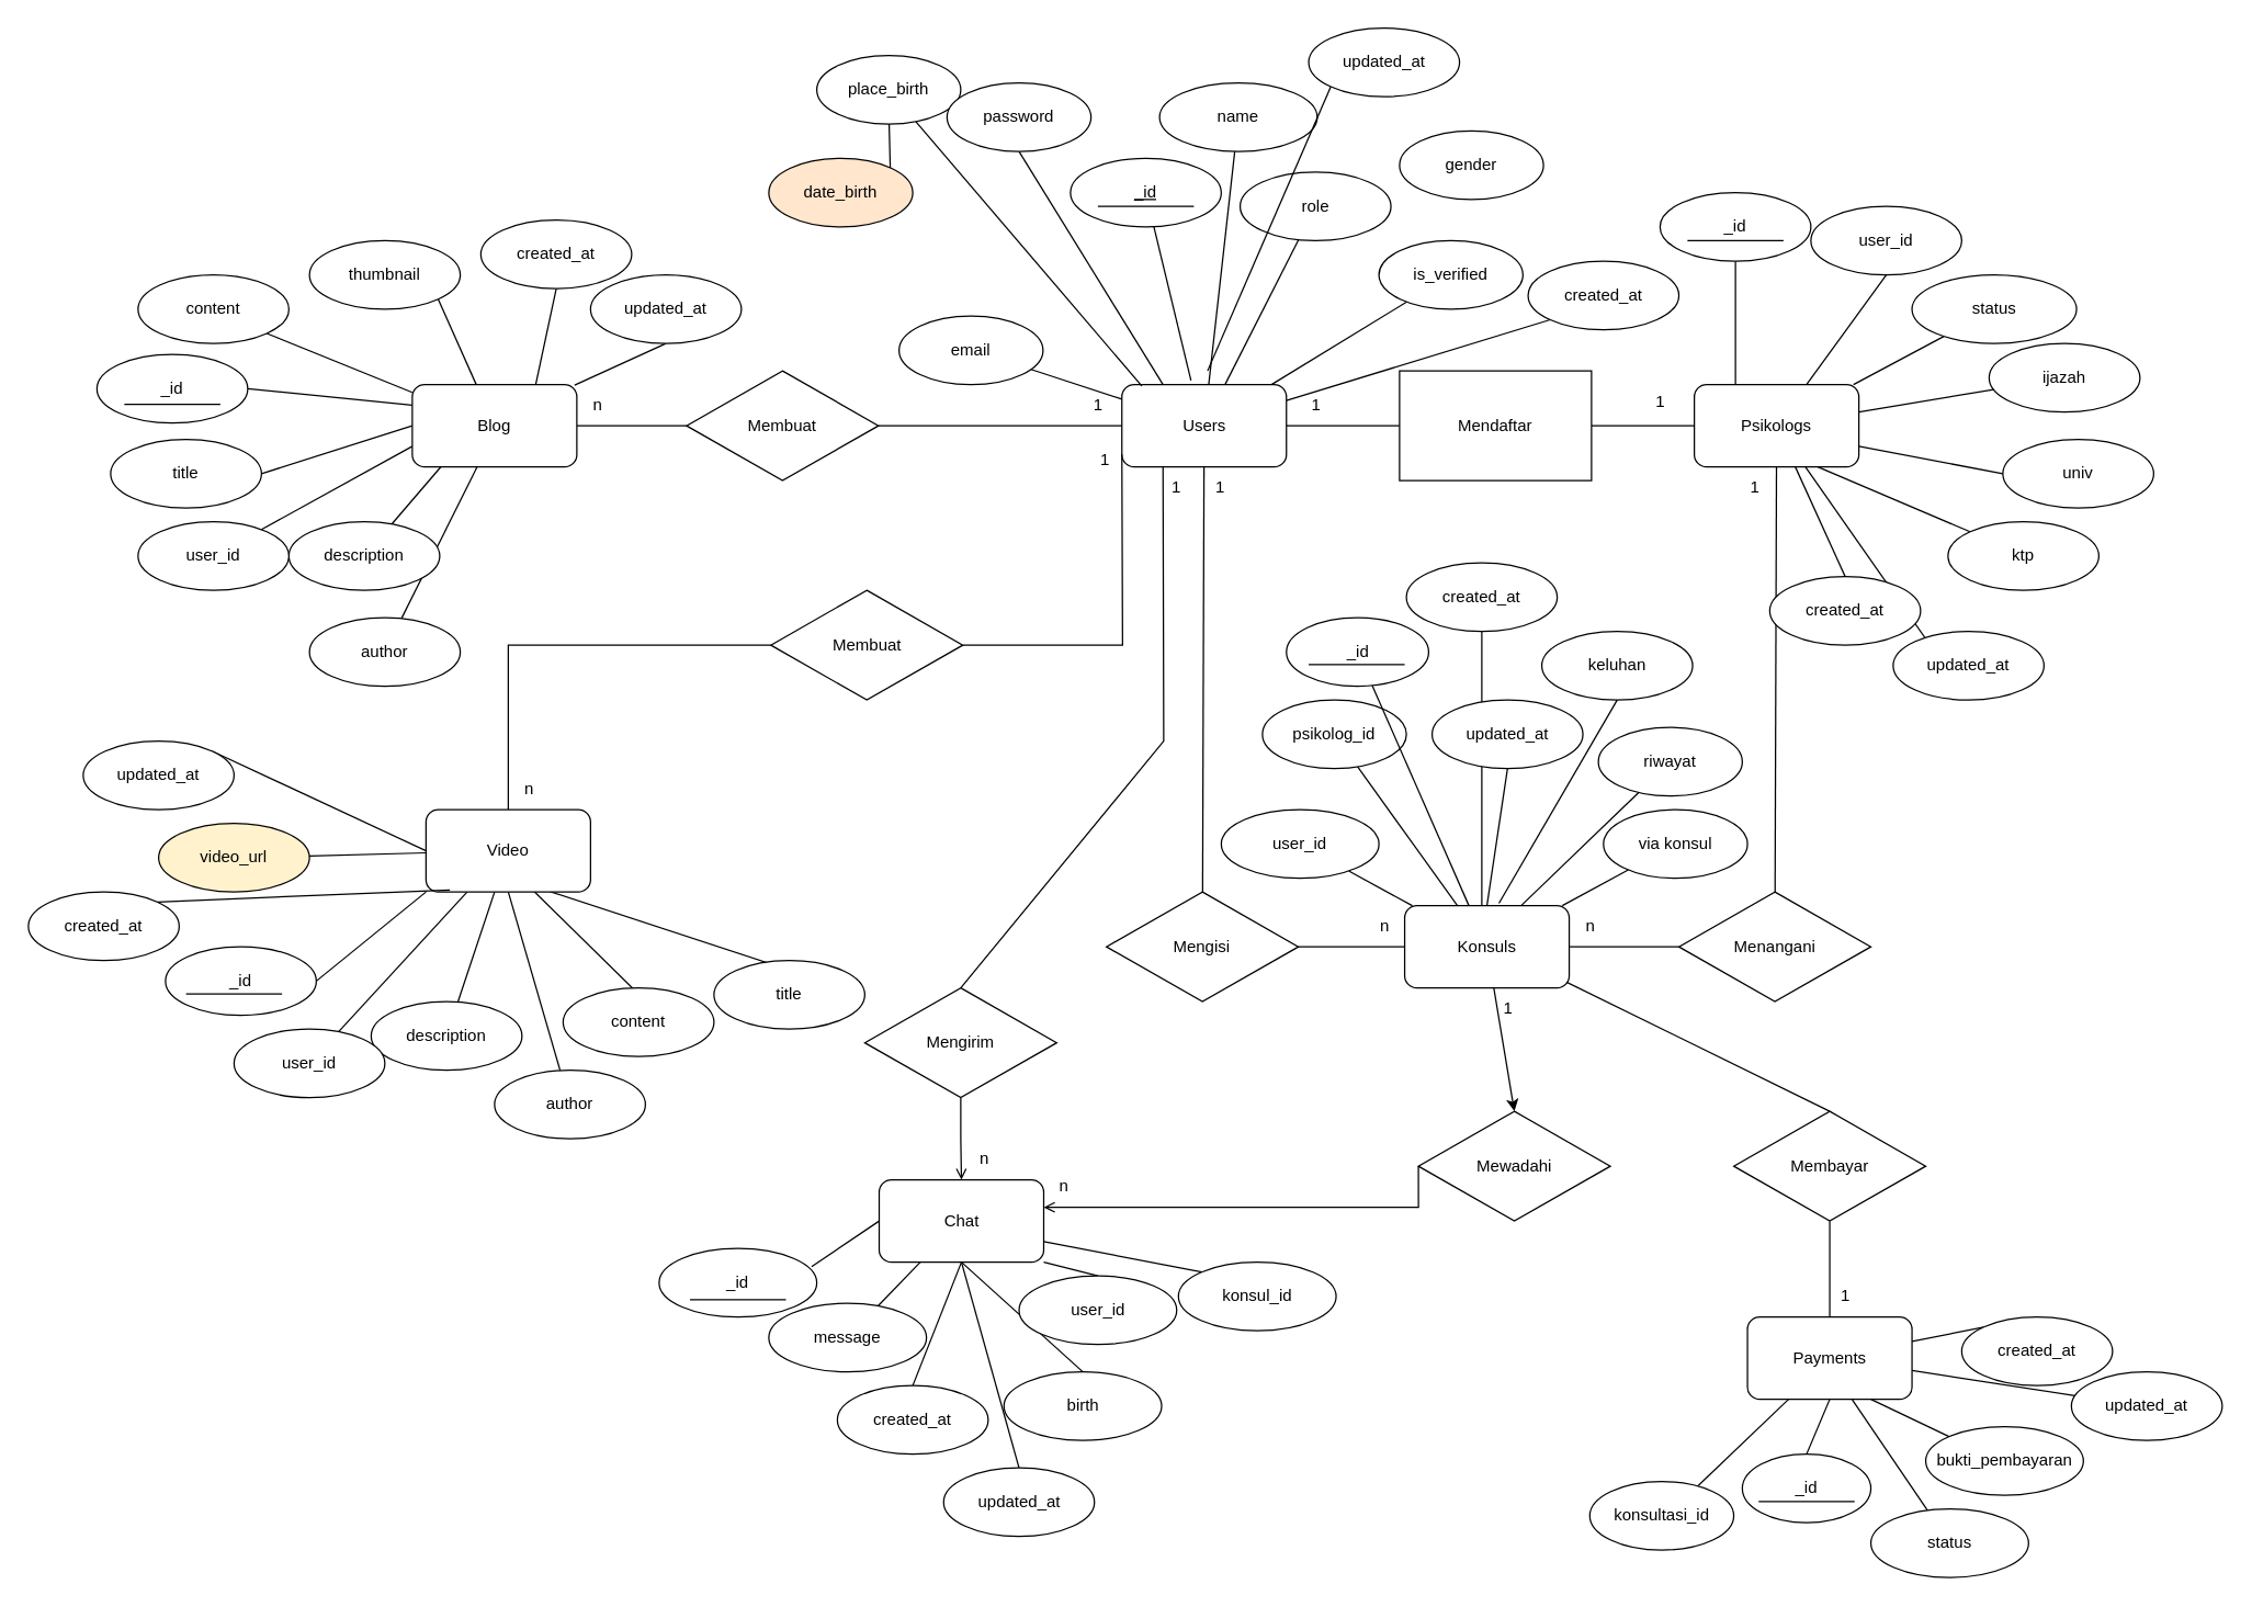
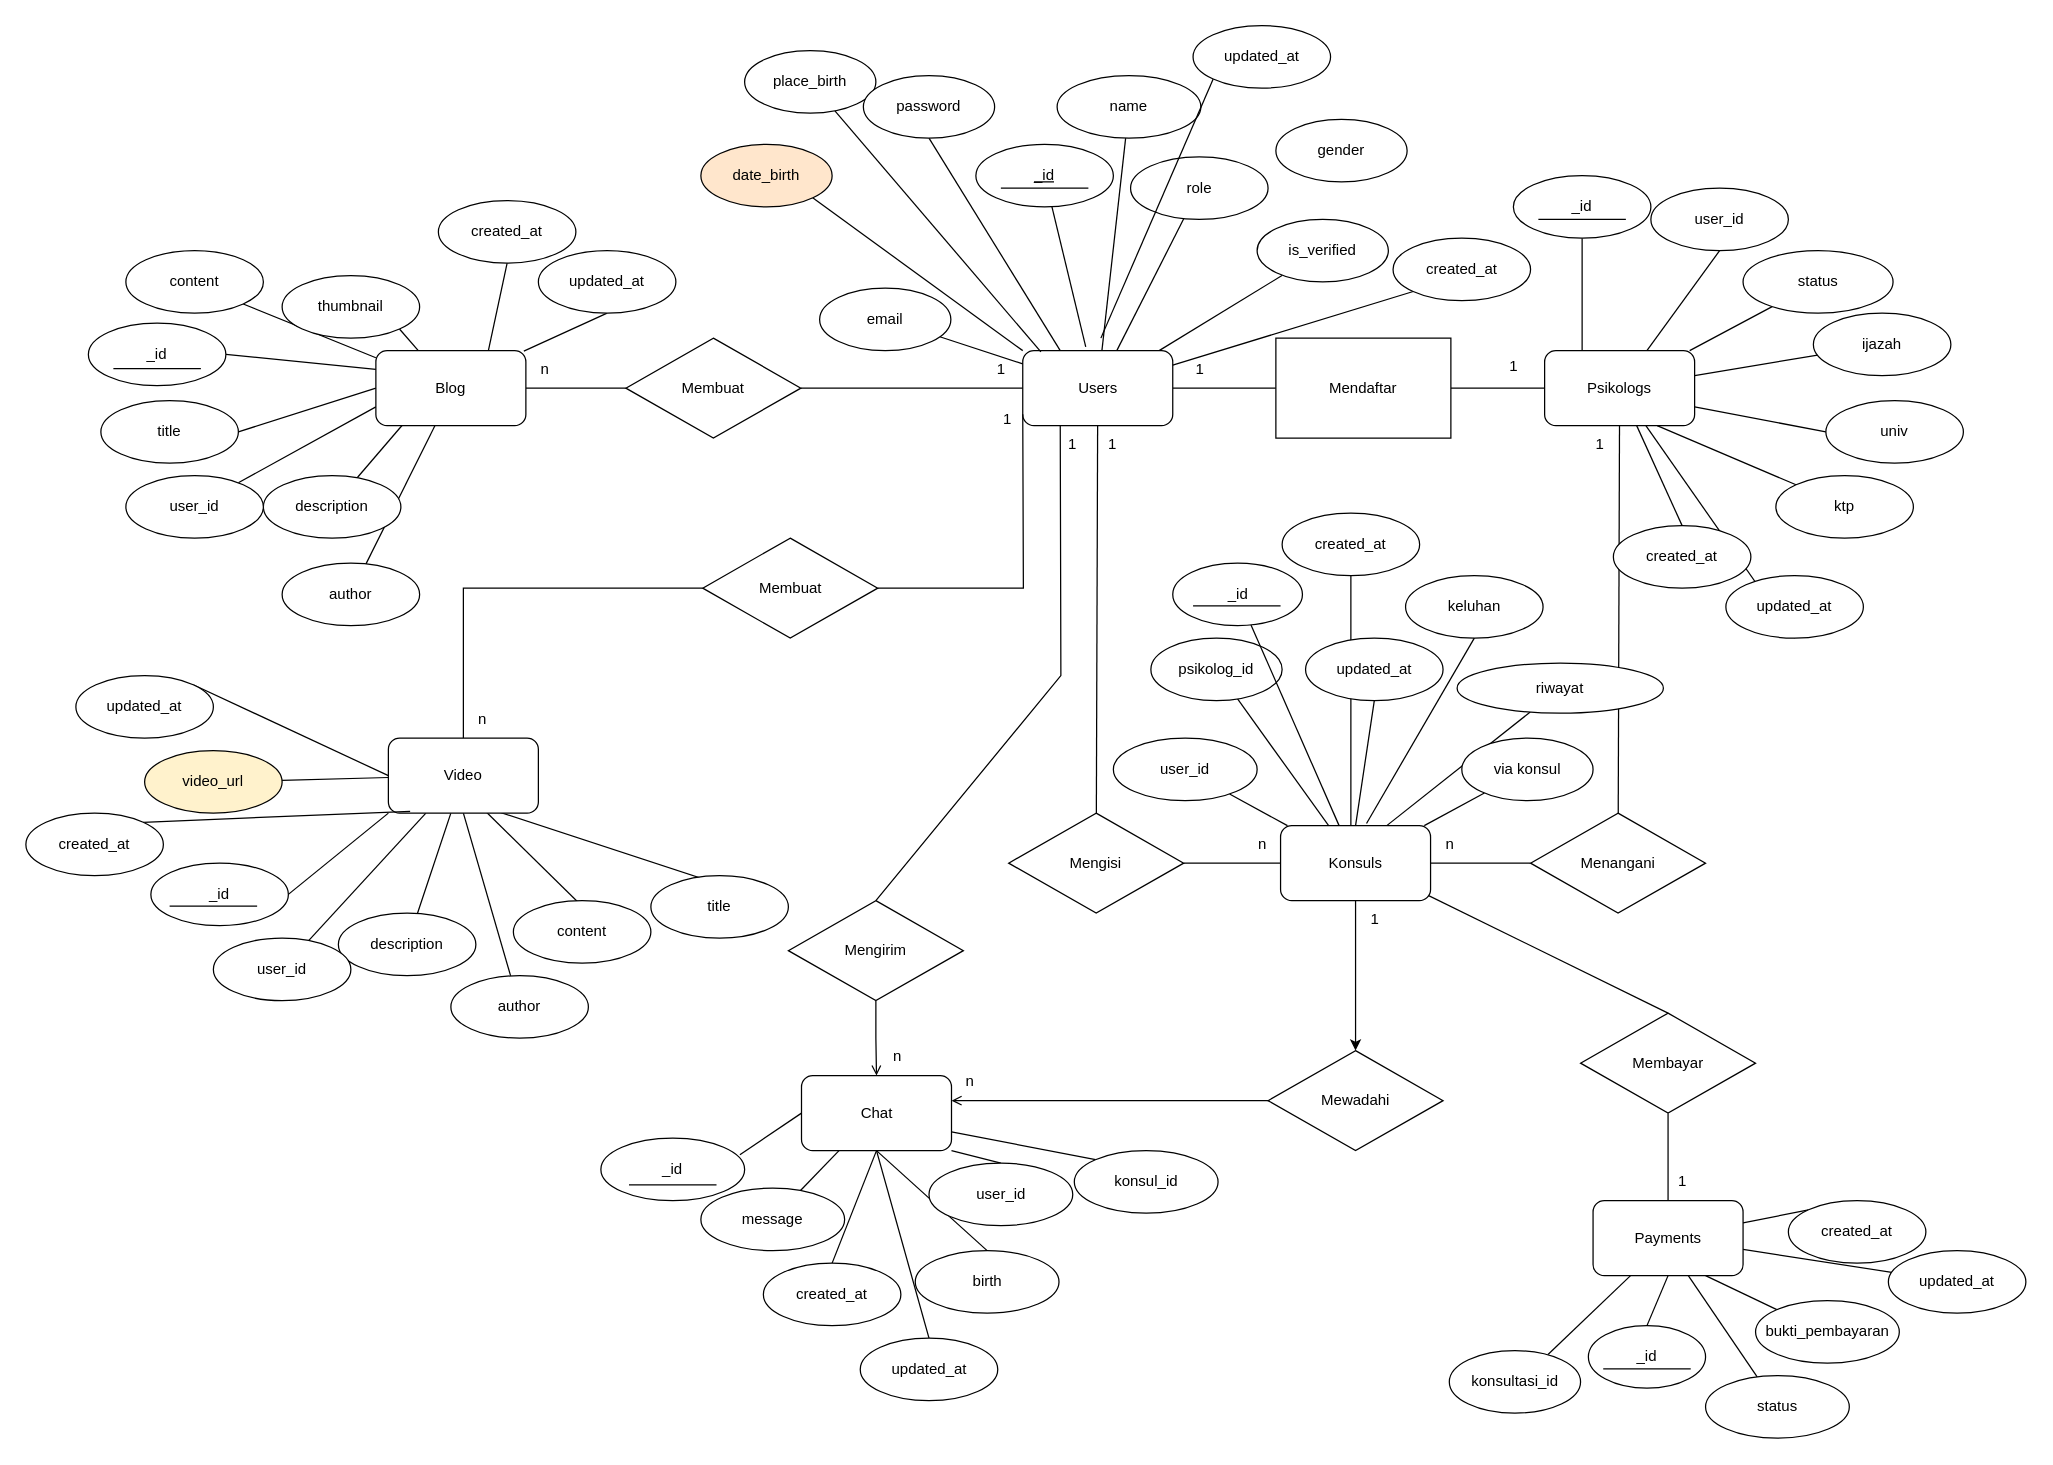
- <mxCell id="139" style="rounded=0;orthogonalLoop=1;jettySize=auto;html=1;exitX=1;exitY=1;exitDx=0;exitDy=0;endArrow=none;endFill=0;" edge="1" parent="1" source="140" target="21"><mxGeometry relative="1" as="geometry" /></mxCell>
+ <mxCell id="139" style="rounded=0;orthogonalLoop=1;jettySize=auto;html=1;exitX=1;exitY=1;exitDx=0;exitDy=0;entryX=0;entryY=0;entryDx=0;entryDy=0;endArrow=none;endFill=0;" edge="1" parent="1" source="140" target="6"><mxGeometry relative="1" as="geometry" /></mxCell>
- <mxCell id="107" value="thumbnail" style="ellipse;whiteSpace=wrap;html=1;" vertex="1" parent="1"><mxGeometry x="225" y="175" width="110" height="50" as="geometry" /></mxCell>
+ <mxCell id="107" value="thumbnail" style="ellipse;whiteSpace=wrap;html=1;" vertex="1" parent="1"><mxGeometry x="225" y="220" width="110" height="50" as="geometry" /></mxCell>
- <mxCell id="49" value="riwayat" style="ellipse;whiteSpace=wrap;html=1;" vertex="1" parent="1"><mxGeometry x="1165" y="530" width="105" height="50" as="geometry" /></mxCell>
+ <mxCell id="49" value="riwayat" style="ellipse;whiteSpace=wrap;html=1;" vertex="1" parent="1"><mxGeometry x="1165" y="530" width="165" height="40" as="geometry" /></mxCell>
- <mxCell id="70" value="Mewadahi" style="rhombus;whiteSpace=wrap;html=1;" vertex="1" parent="1"><mxGeometry x="1033.75" y="810" width="140" height="80" as="geometry" /></mxCell>
+ <mxCell id="70" value="Mewadahi" style="rhombus;whiteSpace=wrap;html=1;" vertex="1" parent="1"><mxGeometry x="1013.75" y="840" width="140" height="80" as="geometry" /></mxCell>
